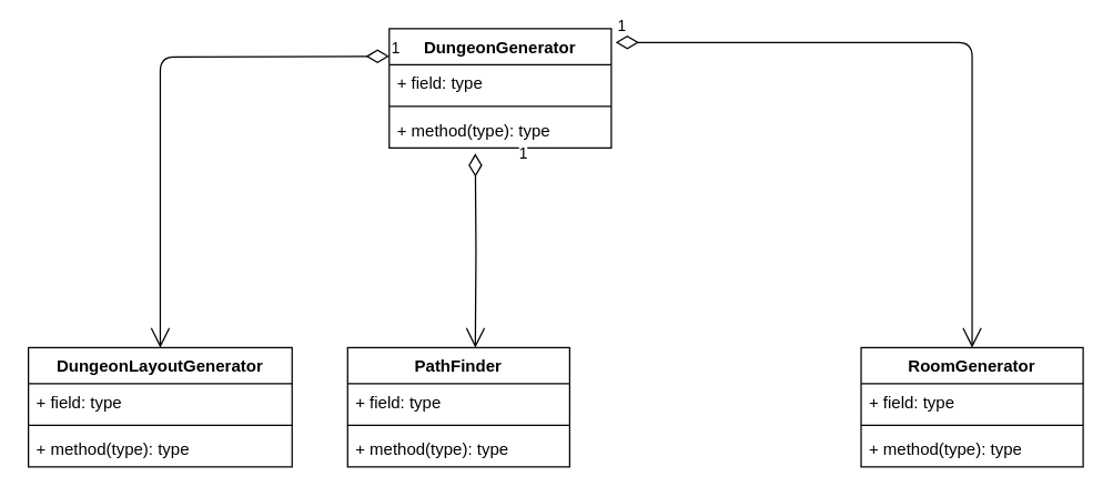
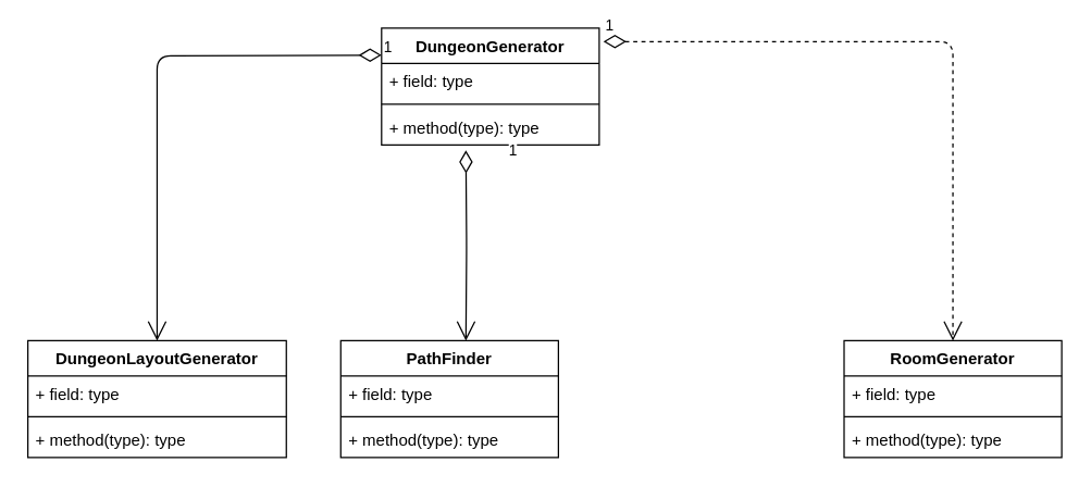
- <mxCell id="20" value="1" style="endArrow=open;html=1;endSize=12;startArrow=diamondThin;startSize=14;startFill=0;edgeStyle=orthogonalEdgeStyle;align=left;verticalAlign=bottom;exitX=1.019;exitY=0.116;exitDx=0;exitDy=0;exitPerimeter=0;" edge="1" parent="1" source="2" target="14"><mxGeometry x="-1" y="3" relative="1" as="geometry"><mxPoint x="300" y="270" as="sourcePoint" /><mxPoint x="460" y="270" as="targetPoint" /></mxGeometry></mxCell>
+ <mxCell id="20" value="1" style="endArrow=open;html=1;endSize=12;startArrow=diamondThin;startSize=14;startFill=0;edgeStyle=orthogonalEdgeStyle;align=left;verticalAlign=bottom;exitX=1.019;exitY=0.116;exitDx=0;exitDy=0;exitPerimeter=0;dashed=1;" edge="1" parent="1" source="2" target="14"><mxGeometry x="-1" y="3" relative="1" as="geometry"><mxPoint x="300" y="270" as="sourcePoint" /><mxPoint x="460" y="270" as="targetPoint" /></mxGeometry></mxCell>
